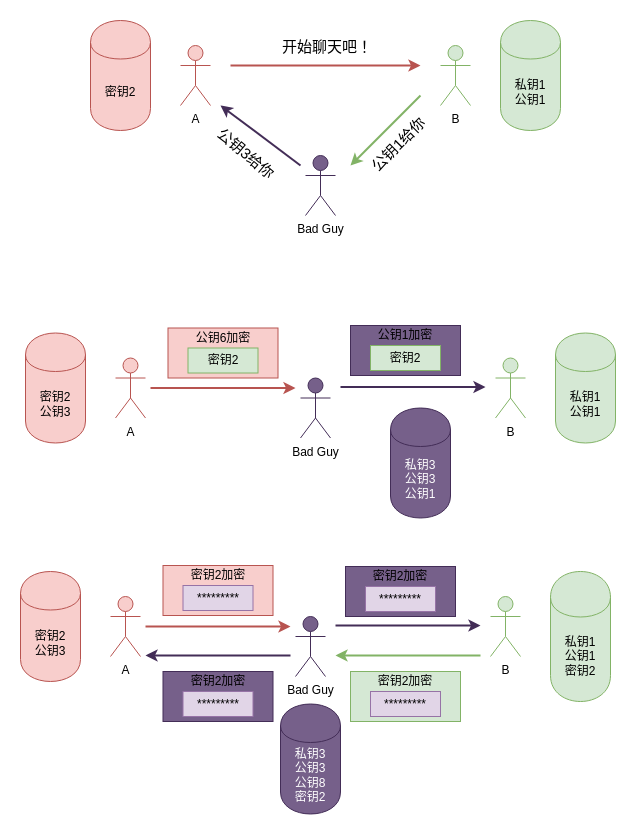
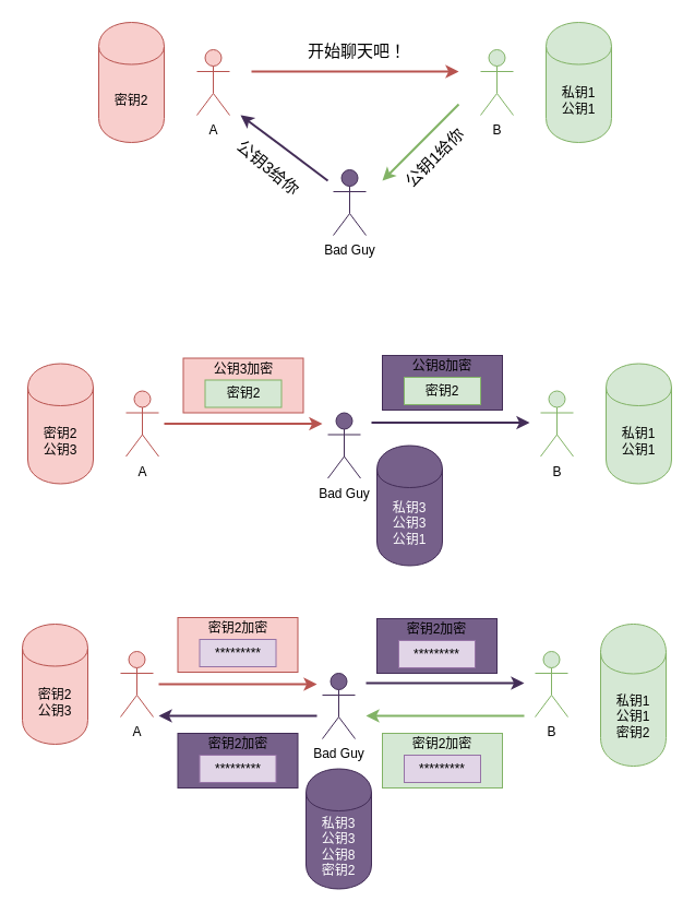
- <mxCell id="25" value="公钥1加密" style="text;html=1;strokeColor=none;fillColor=none;align=center;verticalAlign=middle;whiteSpace=wrap;rounded=0;" vertex="1" parent="1"><mxGeometry x="370" y="325" width="70" height="20" as="geometry" /></mxCell>
+ <mxCell id="25" value="公钥8加密" style="text;html=1;strokeColor=none;fillColor=none;align=center;verticalAlign=middle;whiteSpace=wrap;rounded=0;" vertex="1" parent="1"><mxGeometry x="370" y="325" width="70" height="20" as="geometry" /></mxCell>
- <mxCell id="11" value="公钥6加密" style="text;html=1;strokeColor=none;fillColor=none;align=center;verticalAlign=middle;whiteSpace=wrap;rounded=0;" vertex="1" parent="1"><mxGeometry x="187.5" y="327.5" width="70" height="20" as="geometry" /></mxCell>
+ <mxCell id="11" value="公钥3加密" style="text;html=1;strokeColor=none;fillColor=none;align=center;verticalAlign=middle;whiteSpace=wrap;rounded=0;" vertex="1" parent="1"><mxGeometry x="187.5" y="327.5" width="70" height="20" as="geometry" /></mxCell>
- <mxCell id="21" value="私钥3&lt;br&gt;公钥3&lt;br&gt;公钥1" style="shape=cylinder;whiteSpace=wrap;html=1;boundedLbl=1;backgroundOutline=1;fillColor=#76608a;strokeColor=#432D57;fontColor=#ffffff;" vertex="1" parent="1"><mxGeometry x="390" y="407.5" width="60" height="110" as="geometry" /></mxCell>
+ <mxCell id="21" value="私钥3&lt;br&gt;公钥3&lt;br&gt;公钥1" style="shape=cylinder;whiteSpace=wrap;html=1;boundedLbl=1;backgroundOutline=1;fillColor=#76608a;strokeColor=#432D57;fontColor=#ffffff;" vertex="1" parent="1"><mxGeometry x="345" y="407.5" width="60" height="110" as="geometry" /></mxCell>
